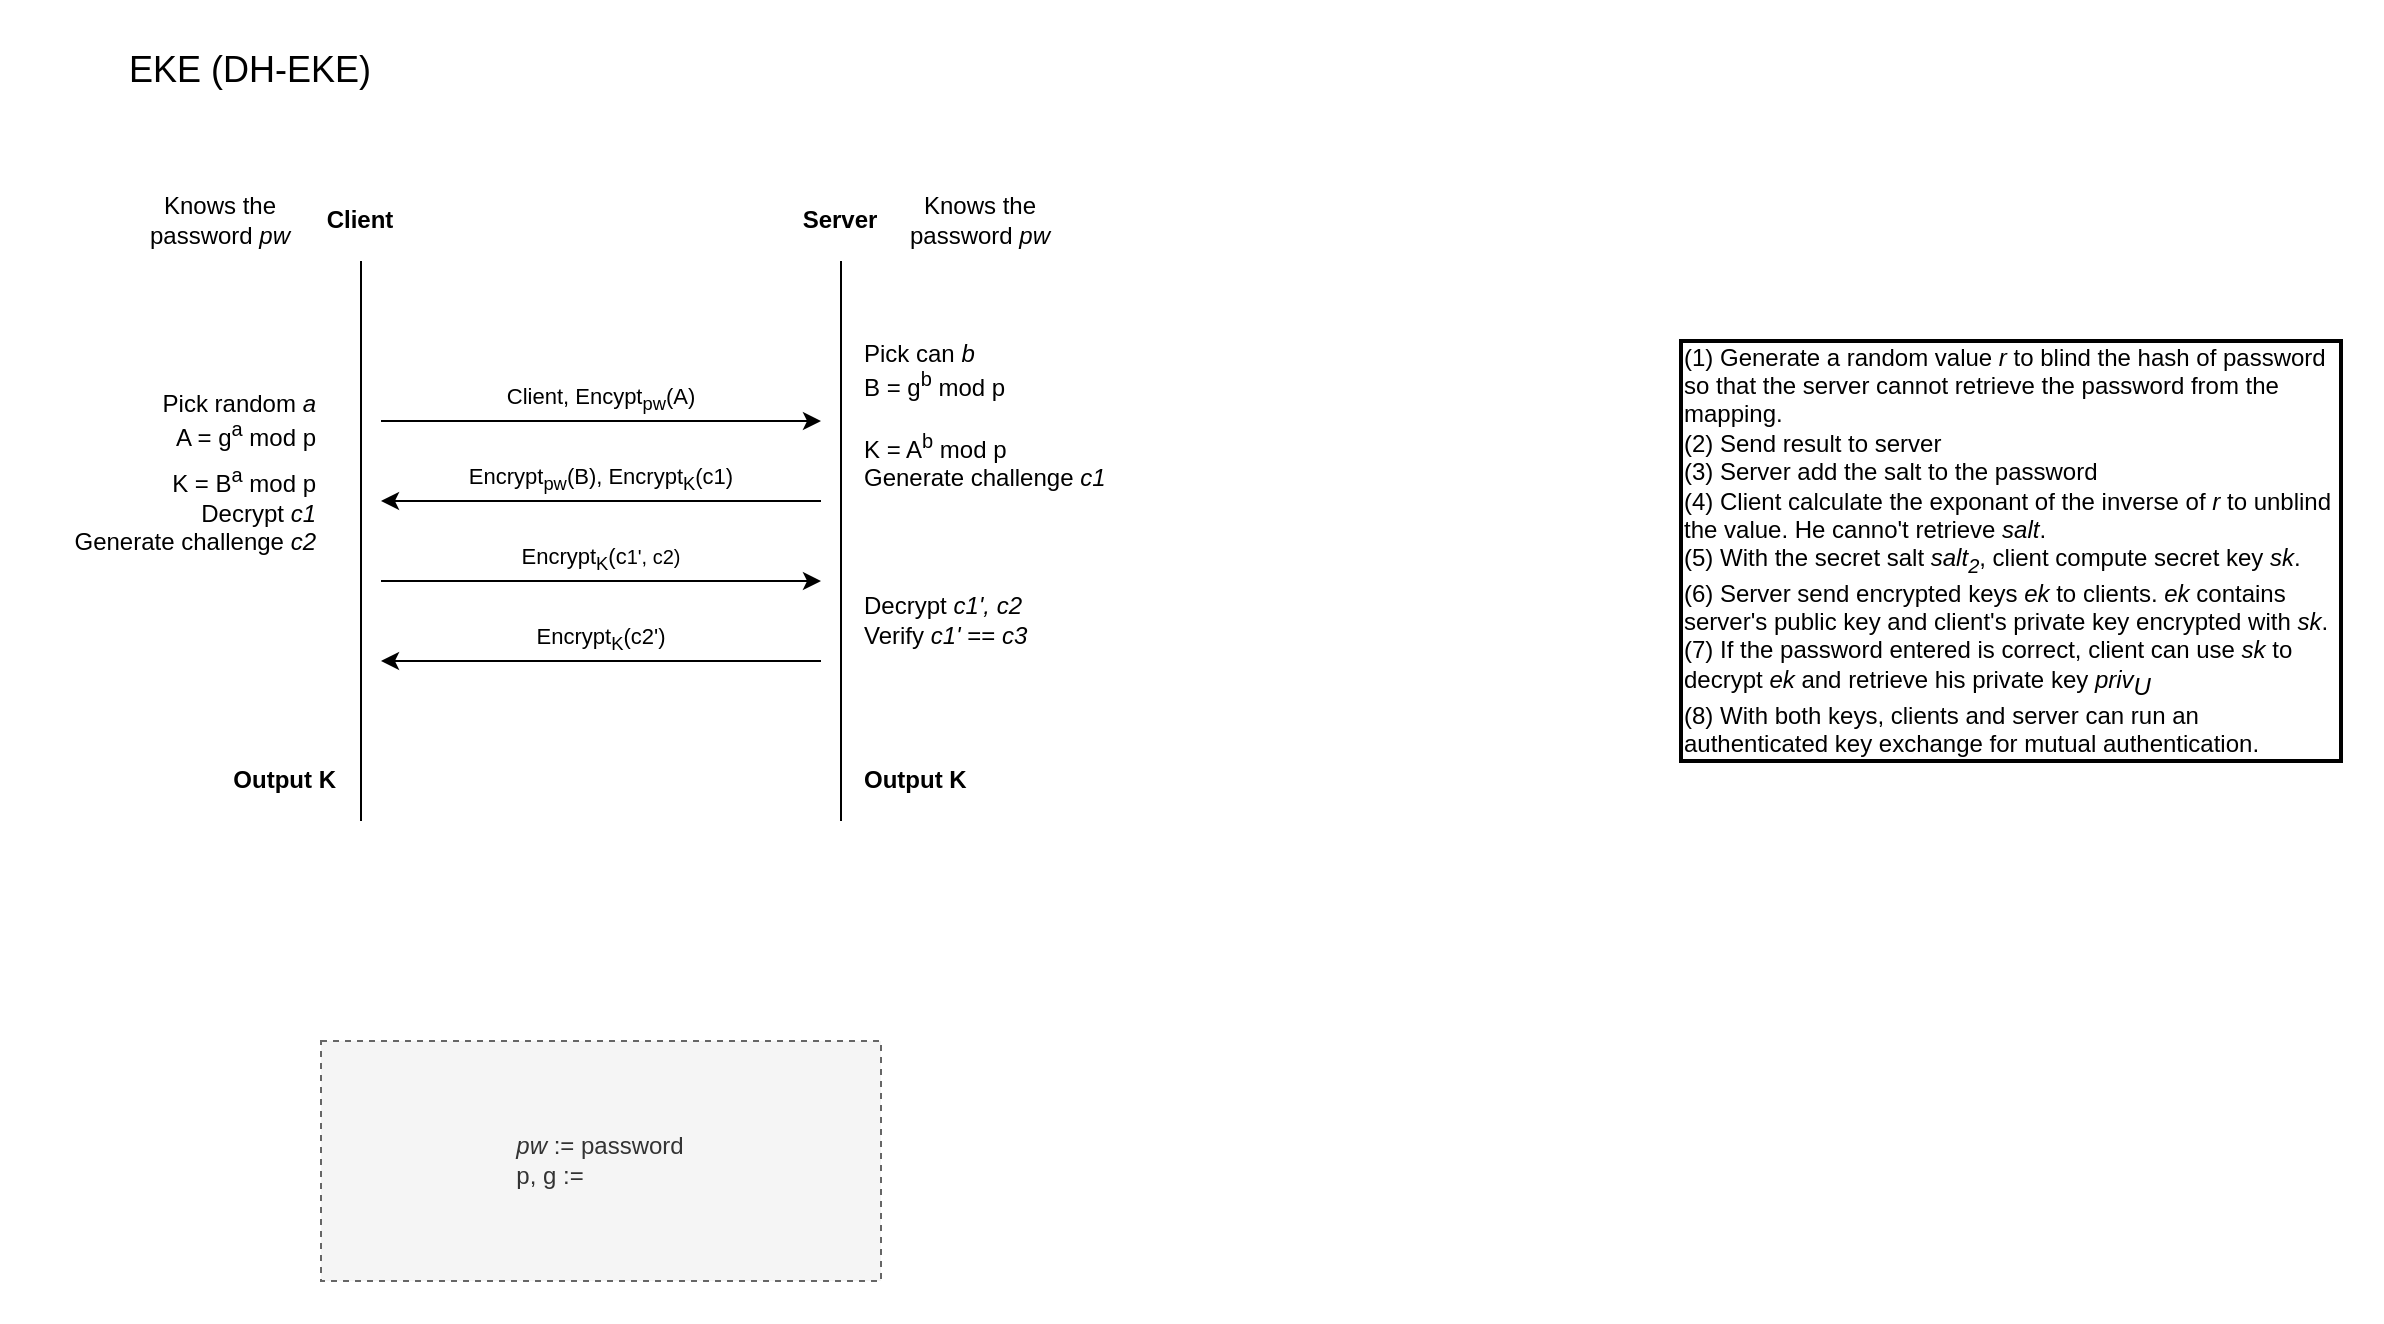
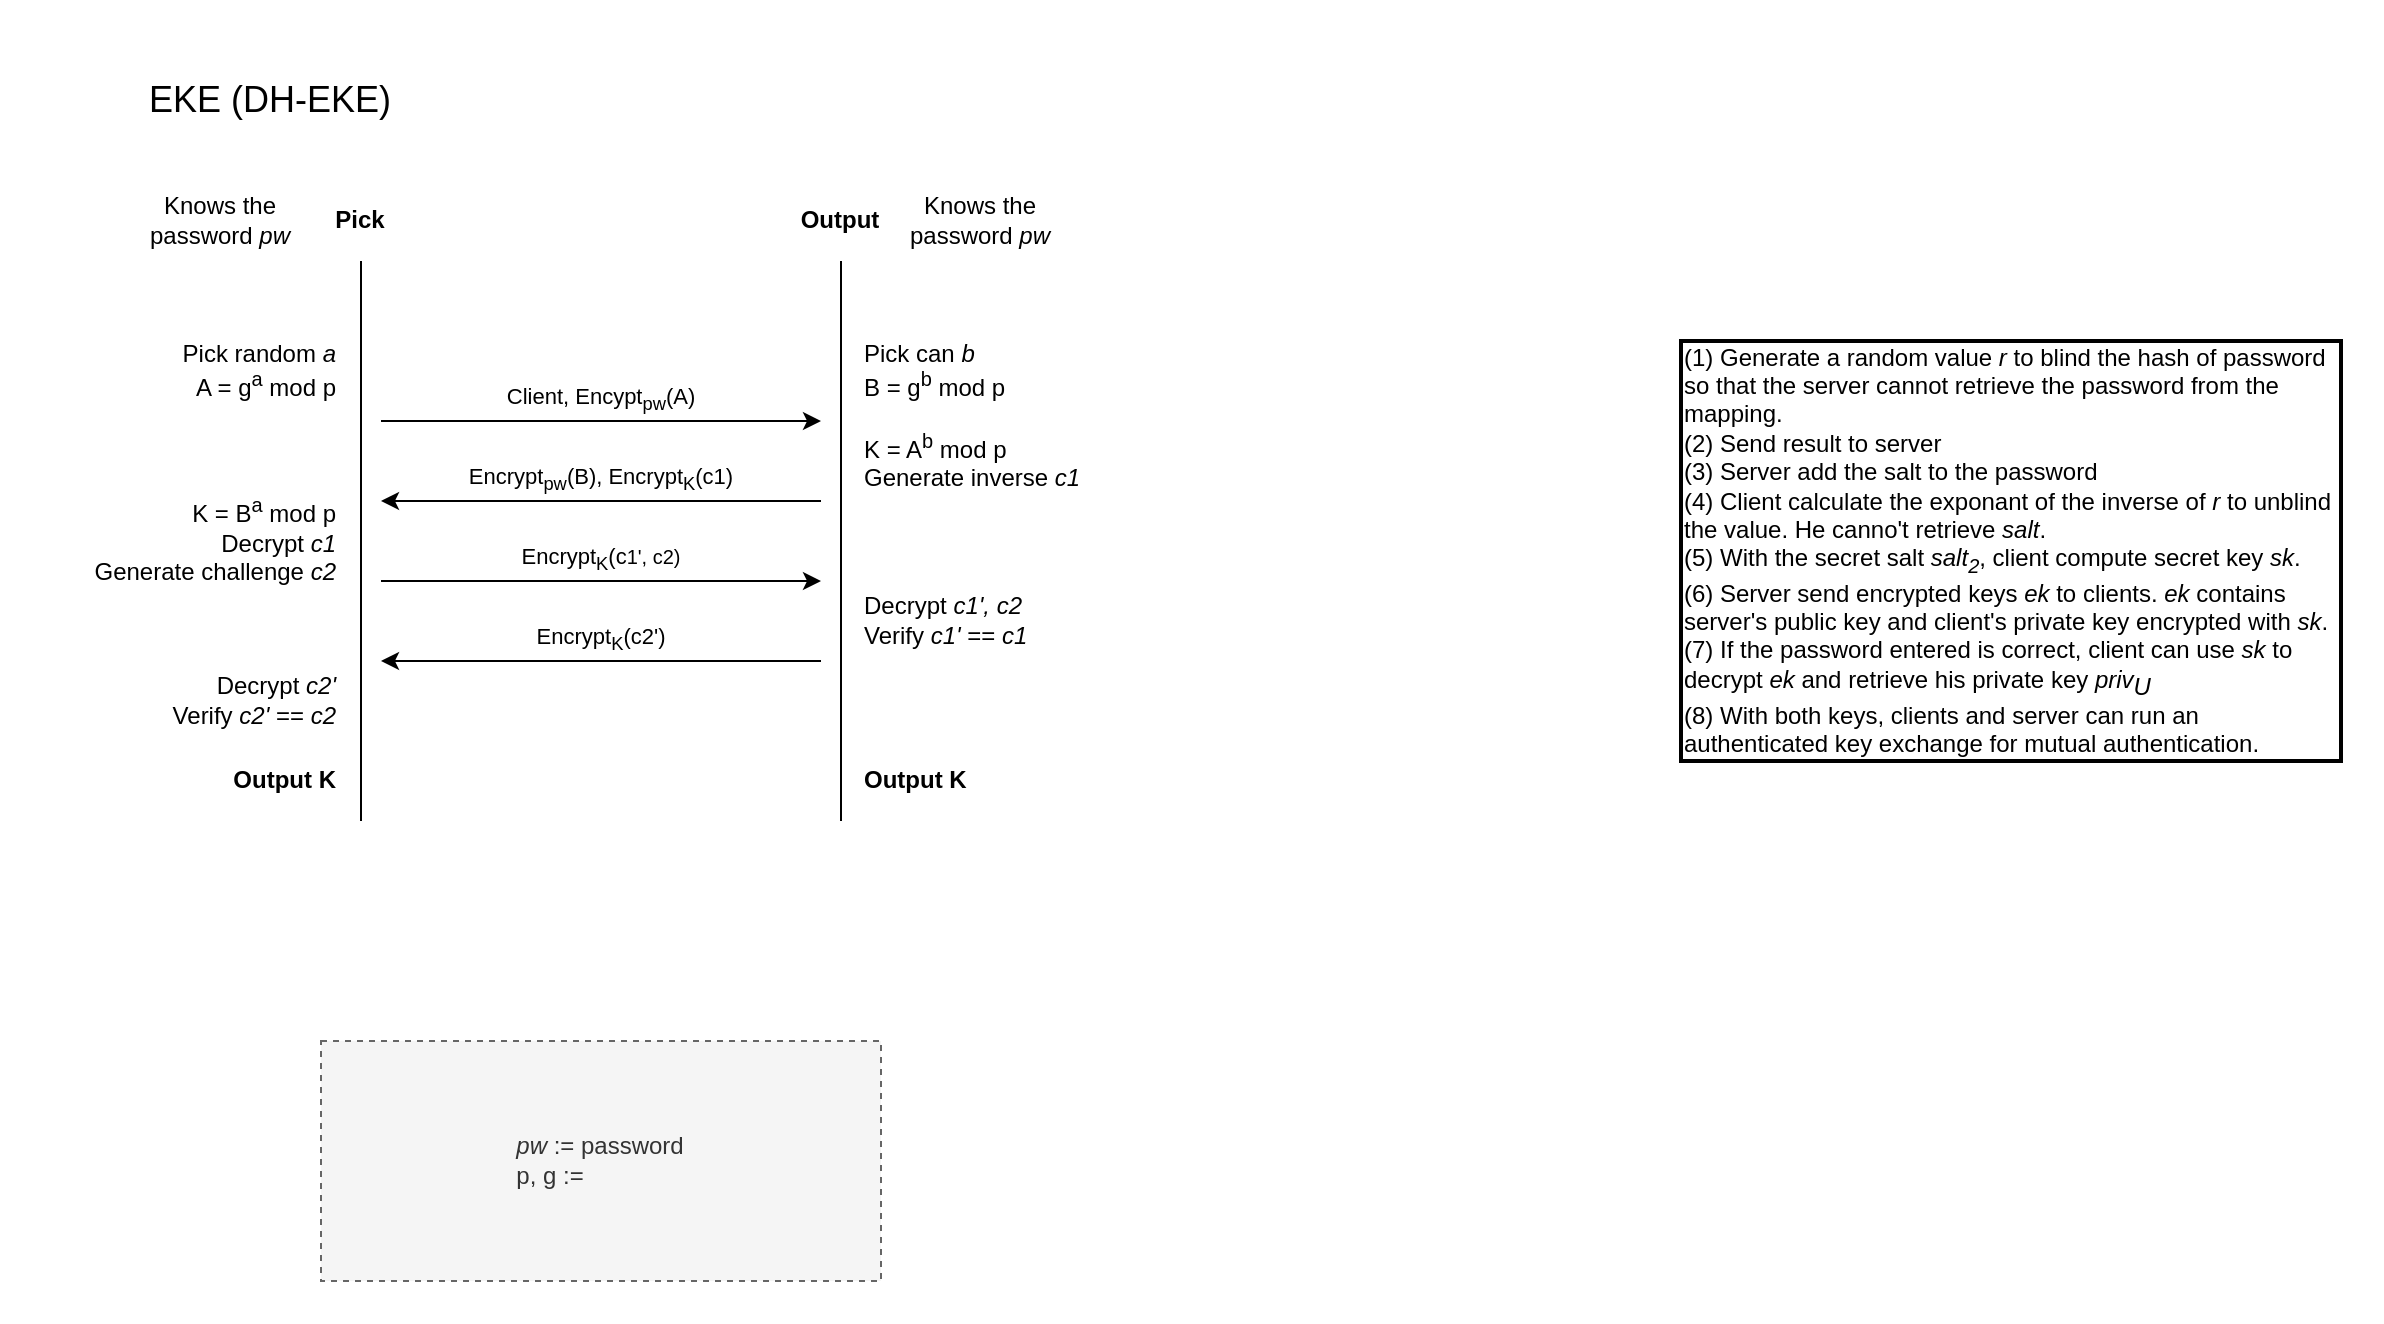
- <mxCell id="12" value="&lt;font style=&quot;font-size: 18px&quot;&gt;EKE (DH-EKE)&lt;/font&gt;" style="text;html=1;strokeColor=none;fillColor=none;align=center;verticalAlign=middle;whiteSpace=wrap;rounded=0;" parent="1" vertex="1"><mxGeometry x="20" y="20" width="210" height="30" as="geometry" /></mxCell>
+ <mxCell id="12" value="&lt;font style=&quot;font-size: 18px&quot;&gt;EKE (DH-EKE)&lt;/font&gt;" style="text;html=1;strokeColor=none;fillColor=none;align=center;verticalAlign=middle;whiteSpace=wrap;rounded=0;" parent="1" vertex="1"><mxGeometry x="30" y="35" width="210" height="30" as="geometry" /></mxCell>
- <mxCell id="3" value="&lt;b&gt;Client&lt;/b&gt;" style="text;html=1;strokeColor=none;fillColor=none;align=center;verticalAlign=middle;whiteSpace=wrap;rounded=0;" parent="1" vertex="1"><mxGeometry x="150" y="100" width="60" height="20" as="geometry" /></mxCell>
+ <mxCell id="3" value="&lt;b&gt;Pick&lt;/b&gt;" style="text;html=1;strokeColor=none;fillColor=none;align=center;verticalAlign=middle;whiteSpace=wrap;rounded=0;" parent="1" vertex="1"><mxGeometry x="150" y="100" width="60" height="20" as="geometry" /></mxCell>
- <mxCell id="4" value="&lt;b&gt;Server&lt;/b&gt;" style="text;html=1;strokeColor=none;fillColor=none;align=center;verticalAlign=middle;whiteSpace=wrap;rounded=0;" parent="1" vertex="1"><mxGeometry x="390" y="100" width="60" height="20" as="geometry" /></mxCell>
+ <mxCell id="4" value="&lt;b&gt;Output&lt;/b&gt;" style="text;html=1;strokeColor=none;fillColor=none;align=center;verticalAlign=middle;whiteSpace=wrap;rounded=0;" parent="1" vertex="1"><mxGeometry x="390" y="100" width="60" height="20" as="geometry" /></mxCell>
- <mxCell id="6" value="Pick random&amp;nbsp;&lt;i&gt;a&lt;/i&gt;&lt;br&gt;A = g&lt;sup&gt;a&lt;/sup&gt; mod p" style="text;html=1;strokeColor=none;fillColor=none;align=right;verticalAlign=middle;whiteSpace=wrap;rounded=0;" parent="1" vertex="1"><mxGeometry x="80" y="195" width="80" height="30" as="geometry" /></mxCell>
+ <mxCell id="6" value="Pick random&amp;nbsp;&lt;i&gt;a&lt;/i&gt;&lt;br&gt;A = g&lt;sup&gt;a&lt;/sup&gt; mod p" style="text;html=1;strokeColor=none;fillColor=none;align=right;verticalAlign=middle;whiteSpace=wrap;rounded=0;" parent="1" vertex="1"><mxGeometry x="90" y="170" width="80" height="30" as="geometry" /></mxCell>
- <mxCell id="14" value="K = A&lt;sup&gt;b&lt;/sup&gt;&amp;nbsp;mod p&lt;br&gt;Generate challenge &lt;i&gt;c1&lt;/i&gt;" style="text;html=1;strokeColor=none;fillColor=none;align=left;verticalAlign=middle;whiteSpace=wrap;rounded=0;" vertex="1" parent="1"><mxGeometry x="430" y="210" width="130" height="40" as="geometry" /></mxCell>
+ <mxCell id="14" value="K = A&lt;sup&gt;b&lt;/sup&gt;&amp;nbsp;mod p&lt;br&gt;Generate inverse &lt;i&gt;c1&lt;/i&gt;" style="text;html=1;strokeColor=none;fillColor=none;align=left;verticalAlign=middle;whiteSpace=wrap;rounded=0;" vertex="1" parent="1"><mxGeometry x="430" y="210" width="130" height="40" as="geometry" /></mxCell>
- <mxCell id="15" value="K = B&lt;sup&gt;a&lt;/sup&gt;&amp;nbsp;mod p&lt;br&gt;Decrypt &lt;i&gt;c1&lt;/i&gt;&lt;br&gt;Generate challenge &lt;i&gt;c2&lt;/i&gt;" style="text;html=1;strokeColor=none;fillColor=none;align=right;verticalAlign=middle;whiteSpace=wrap;rounded=0;" vertex="1" parent="1"><mxGeometry x="30" y="235" width="130" height="40" as="geometry" /></mxCell>
+ <mxCell id="15" value="K = B&lt;sup&gt;a&lt;/sup&gt;&amp;nbsp;mod p&lt;br&gt;Decrypt &lt;i&gt;c1&lt;/i&gt;&lt;br&gt;Generate challenge &lt;i&gt;c2&lt;/i&gt;" style="text;html=1;strokeColor=none;fillColor=none;align=right;verticalAlign=middle;whiteSpace=wrap;rounded=0;" vertex="1" parent="1"><mxGeometry x="40" y="250" width="130" height="40" as="geometry" /></mxCell>
- <mxCell id="18" value="Decrypt &lt;i&gt;c1', c2&lt;/i&gt;&lt;br&gt;Verify &lt;i&gt;c1'&lt;/i&gt; == &lt;i&gt;c3&lt;/i&gt;" style="text;html=1;strokeColor=none;fillColor=none;align=left;verticalAlign=middle;whiteSpace=wrap;rounded=0;" vertex="1" parent="1"><mxGeometry x="430" y="290" width="110" height="40" as="geometry" /></mxCell>
+ <mxCell id="18" value="Decrypt &lt;i&gt;c1', c2&lt;/i&gt;&lt;br&gt;Verify &lt;i&gt;c1'&lt;/i&gt; == &lt;i&gt;c1&lt;/i&gt;" style="text;html=1;strokeColor=none;fillColor=none;align=left;verticalAlign=middle;whiteSpace=wrap;rounded=0;" vertex="1" parent="1"><mxGeometry x="430" y="290" width="110" height="40" as="geometry" /></mxCell>
+ <mxCell id="19" value="Decrypt &lt;i&gt;c2'&lt;/i&gt;&lt;br&gt;Verify &lt;i&gt;c2'&lt;/i&gt;&amp;nbsp;== &lt;i&gt;c2&lt;/i&gt;" style="text;html=1;strokeColor=none;fillColor=none;align=right;verticalAlign=middle;whiteSpace=wrap;rounded=0;" vertex="1" parent="1"><mxGeometry x="80" y="330" width="90" height="40" as="geometry" /></mxCell>
